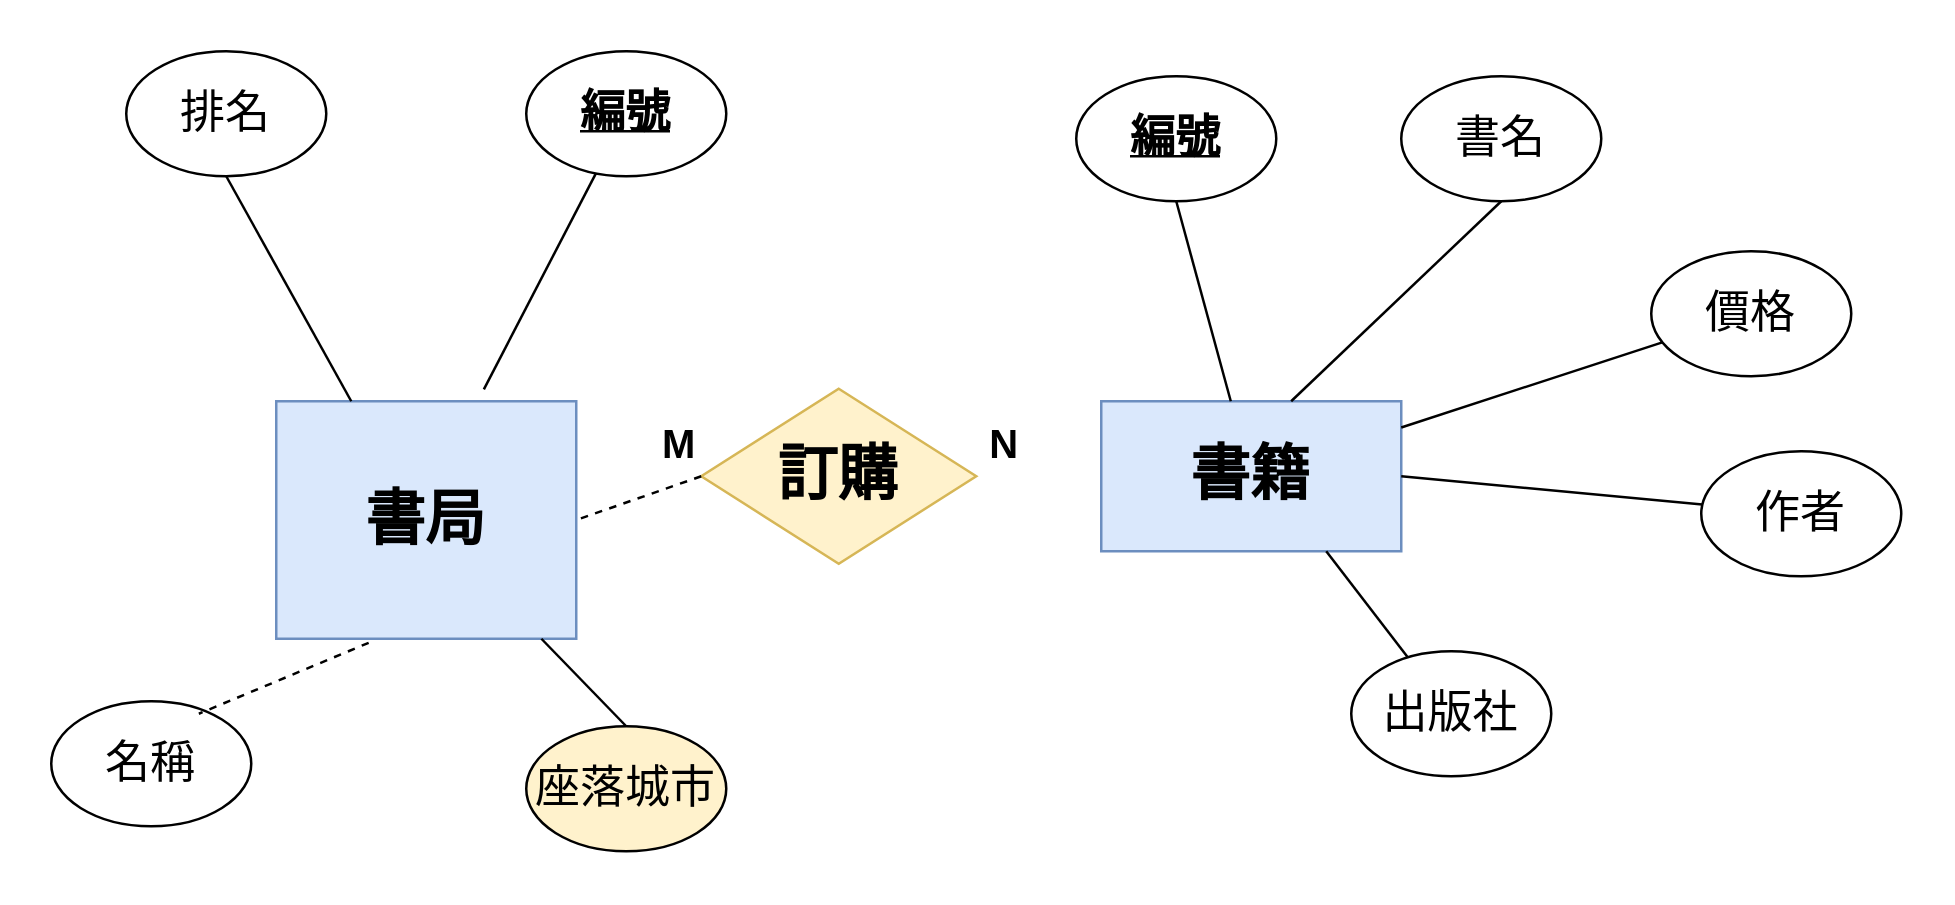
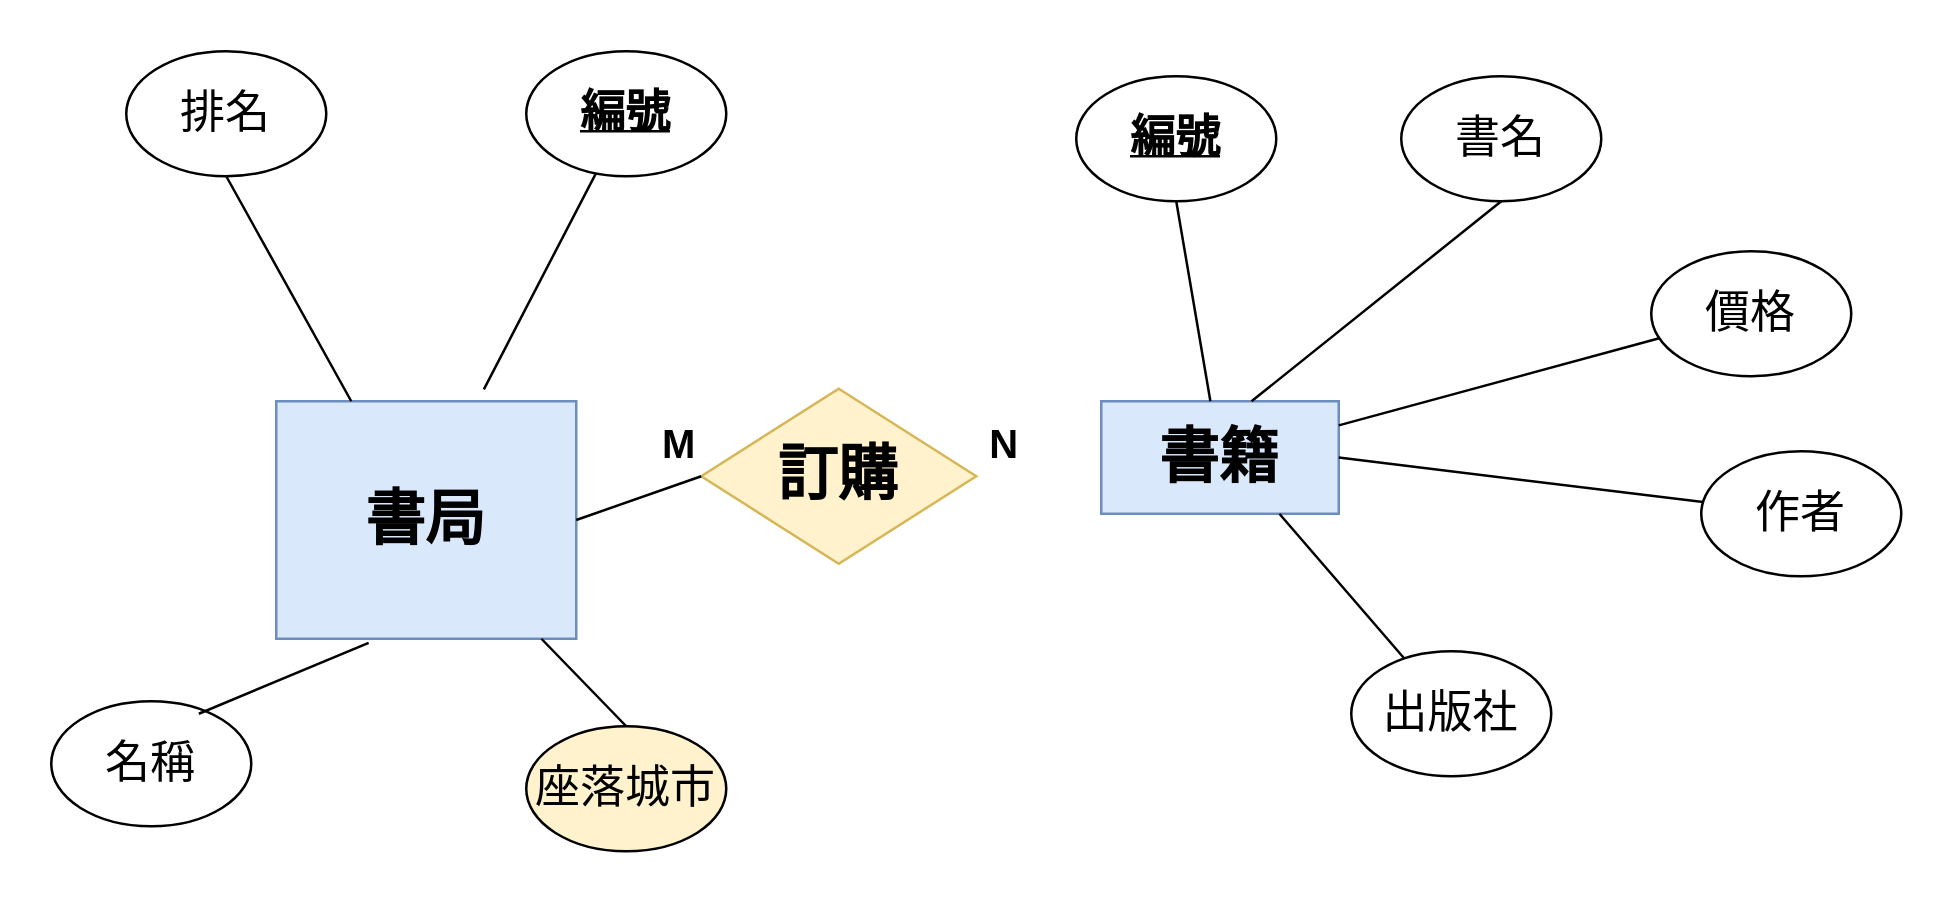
- <mxCell id="2" value="&lt;h1&gt;書籍&lt;/h1&gt;" style="rounded=0;whiteSpace=wrap;html=1;fillColor=#dae8fc;strokeColor=#6c8ebf;" parent="1" vertex="1"><mxGeometry x="440" y="160" width="120" height="60" as="geometry" /></mxCell>
+ <mxCell id="2" value="&lt;h1&gt;書籍&lt;/h1&gt;" style="rounded=0;whiteSpace=wrap;html=1;fillColor=#dae8fc;strokeColor=#6c8ebf;" parent="1" vertex="1"><mxGeometry x="440" y="160" width="95" height="45" as="geometry" /></mxCell>
- <mxCell id="14" value="" style="endArrow=none;html=1;rounded=0;entryX=1;entryY=0.5;entryDx=0;entryDy=0;exitX=0;exitY=0.5;exitDx=0;exitDy=0;dashed=1;" parent="1" source="11" target="12" edge="1"><mxGeometry width="50" height="50" relative="1" as="geometry"><mxPoint x="360" y="190" as="sourcePoint" /><mxPoint x="500" y="120" as="targetPoint" /></mxGeometry></mxCell>
+ <mxCell id="14" value="" style="endArrow=none;html=1;rounded=0;entryX=1;entryY=0.5;entryDx=0;entryDy=0;exitX=0;exitY=0.5;exitDx=0;exitDy=0;" parent="1" source="11" target="12" edge="1"><mxGeometry width="50" height="50" relative="1" as="geometry"><mxPoint x="360" y="190" as="sourcePoint" /><mxPoint x="500" y="120" as="targetPoint" /></mxGeometry></mxCell>
- <mxCell id="22" value="" style="endArrow=none;html=1;rounded=0;entryX=0.738;entryY=0.1;entryDx=0;entryDy=0;exitX=0.308;exitY=1.017;exitDx=0;exitDy=0;exitPerimeter=0;entryPerimeter=0;dashed=1;" parent="1" source="12" edge="1" target="18"><mxGeometry width="50" height="50" relative="1" as="geometry"><mxPoint x="130" y="160" as="sourcePoint" /><mxPoint x="640" y="90" as="targetPoint" /></mxGeometry></mxCell>
+ <mxCell id="22" value="" style="endArrow=none;html=1;rounded=0;entryX=0.738;entryY=0.1;entryDx=0;entryDy=0;exitX=0.308;exitY=1.017;exitDx=0;exitDy=0;exitPerimeter=0;entryPerimeter=0;" parent="1" source="12" edge="1" target="18"><mxGeometry width="50" height="50" relative="1" as="geometry"><mxPoint x="130" y="160" as="sourcePoint" /><mxPoint x="640" y="90" as="targetPoint" /></mxGeometry></mxCell>
